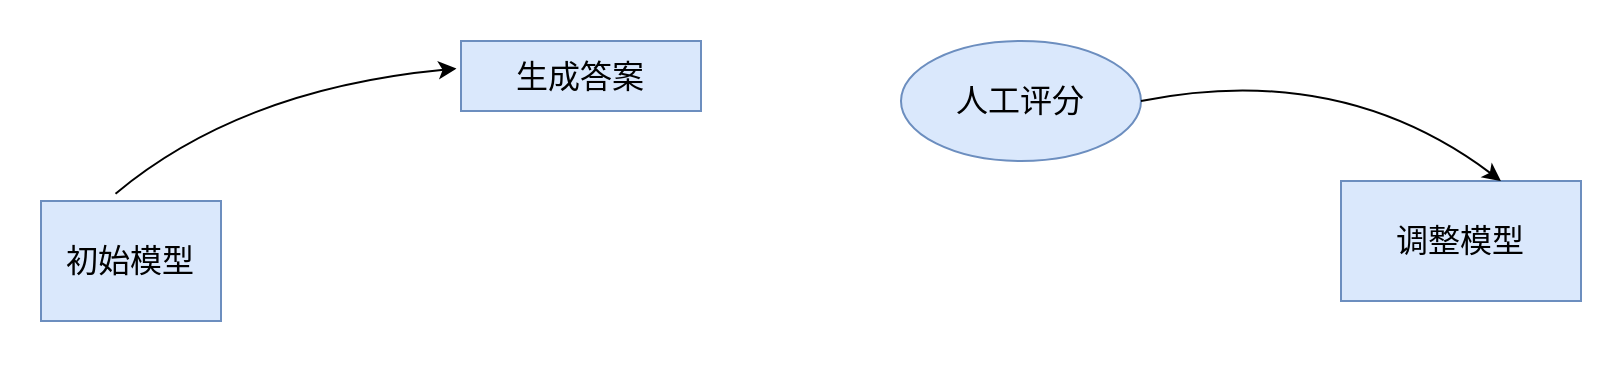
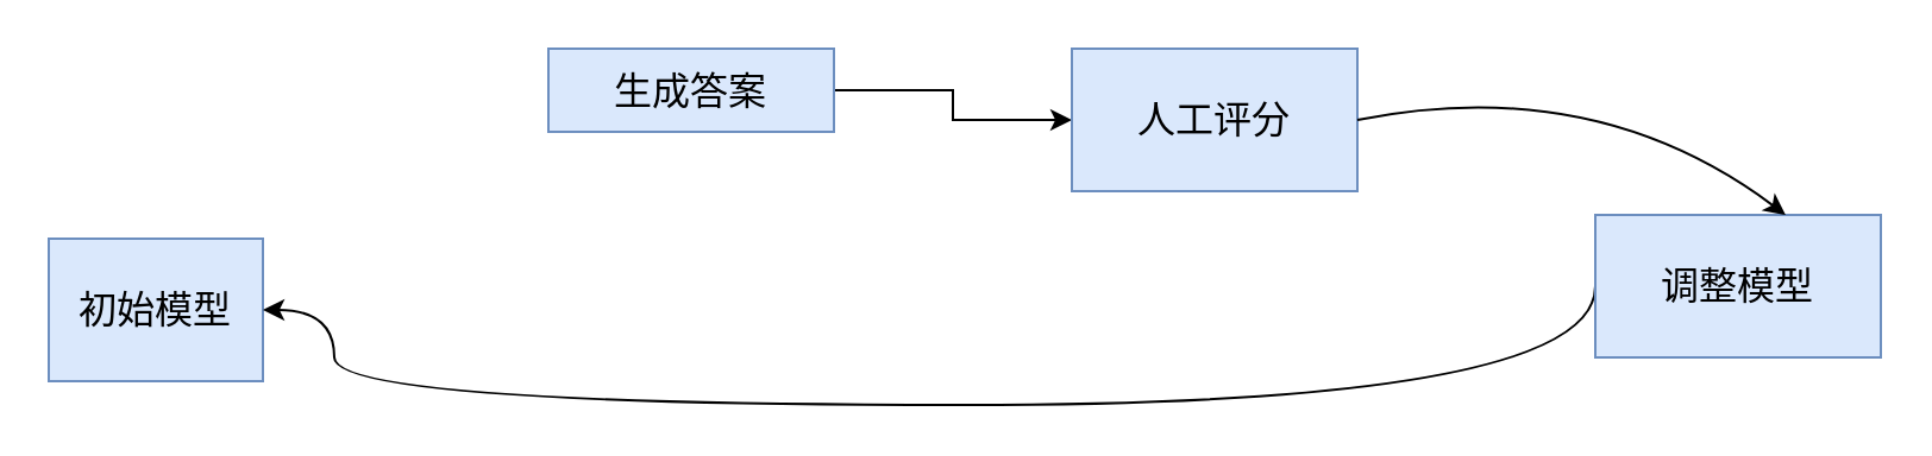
+ <mxCell id="3" style="edgeStyle=orthogonalEdgeStyle;rounded=0;orthogonalLoop=1;jettySize=auto;html=1;fontSize=16;" edge="1" parent="1" source="4" target="5"><mxGeometry relative="1" as="geometry" /></mxCell>
- <mxCell id="5" value="&lt;font style=&quot;vertical-align: inherit;&quot; class=&quot;notranslate fyzs-translate-target fyzs-translate-target-wrapper&quot;&gt;&lt;font style=&quot;vertical-align: inherit;&quot; class=&quot;notranslate fyzs-translate-target fyzs-translate-target-box&quot;&gt;&lt;font style=&quot;vertical-align: inherit;&quot; title=&quot;s&quot; class=&quot;notranslate fyzs-translate-target fyzs-translate-target-text&quot;&gt;人工评分&lt;/font&gt;&lt;/font&gt;&lt;/font&gt;" style="ellipse;whiteSpace=wrap;html=1;fontSize=16;fillColor=#dae8fc;strokeColor=#6c8ebf;" vertex="1" parent="1"><mxGeometry x="450" y="20" width="120" height="60" as="geometry" /></mxCell>
+ <mxCell id="5" value="&lt;font style=&quot;vertical-align: inherit;&quot; class=&quot;notranslate fyzs-translate-target fyzs-translate-target-wrapper&quot;&gt;&lt;font style=&quot;vertical-align: inherit;&quot; class=&quot;notranslate fyzs-translate-target fyzs-translate-target-box&quot;&gt;&lt;font style=&quot;vertical-align: inherit;&quot; title=&quot;s&quot; class=&quot;notranslate fyzs-translate-target fyzs-translate-target-text&quot;&gt;人工评分&lt;/font&gt;&lt;/font&gt;&lt;/font&gt;" style="rounded=0;whiteSpace=wrap;html=1;fontSize=16;fillColor=#dae8fc;strokeColor=#6c8ebf;" vertex="1" parent="1"><mxGeometry x="450" y="20" width="120" height="60" as="geometry" /></mxCell>
- <mxCell id="8" value="" style="endArrow=classic;html=1;rounded=0;exitX=0.414;exitY=-0.061;exitDx=0;exitDy=0;exitPerimeter=0;entryX=-0.019;entryY=0.394;entryDx=0;entryDy=0;entryPerimeter=0;curved=1;fontSize=16;" edge="1" parent="1" source="2" target="4"><mxGeometry width="50" height="50" relative="1" as="geometry"><mxPoint x="100" y="60" as="sourcePoint" /><mxPoint x="150" y="10" as="targetPoint" /><Array as="points"><mxPoint x="120" y="44" /></Array></mxGeometry></mxCell>
+ <mxCell id="6" style="edgeStyle=orthogonalEdgeStyle;rounded=0;orthogonalLoop=1;jettySize=auto;html=1;exitX=0;exitY=0.5;exitDx=0;exitDy=0;entryX=1;entryY=0.5;entryDx=0;entryDy=0;curved=1;fontSize=16;" edge="1" parent="1" source="7" target="2"><mxGeometry relative="1" as="geometry"><Array as="points"><mxPoint x="670" y="170" /><mxPoint x="140" y="170" /></Array></mxGeometry></mxCell>
